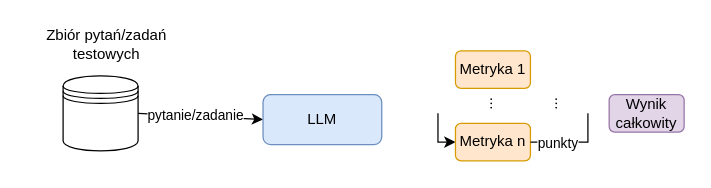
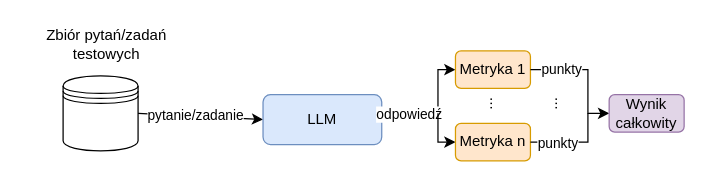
+ <mxCell id="13" value="" style="endArrow=classic;html=1;rounded=0;exitX=1;exitY=0.5;exitDx=0;exitDy=0;entryX=0;entryY=0.5;entryDx=0;entryDy=0;" edge="1" parent="1" source="9" target="15"><mxGeometry width="50" height="50" relative="1" as="geometry"><mxPoint x="440" y="70" as="sourcePoint" /><mxPoint x="480" y="90" as="targetPoint" /><Array as="points"><mxPoint x="430" y="55" /><mxPoint x="470" y="55" /><mxPoint x="470" y="90" /></Array></mxGeometry></mxCell>
+ <mxCell id="14" value="punkty" style="edgeLabel;html=1;align=center;verticalAlign=middle;resizable=0;points=[];" vertex="1" connectable="0" parent="13"><mxGeometry x="-0.462" y="-1" relative="1" as="geometry"><mxPoint x="-2" y="-2" as="offset" /></mxGeometry></mxCell>
+ <mxCell id="7" value="" style="endArrow=classic;html=1;rounded=0;exitX=1;exitY=0.5;exitDx=0;exitDy=0;entryX=0;entryY=0.5;entryDx=0;entryDy=0;" edge="1" parent="1" source="6" target="9"><mxGeometry width="50" height="50" relative="1" as="geometry"><mxPoint x="290" y="80" as="sourcePoint" /><mxPoint x="370" y="50" as="targetPoint" /><Array as="points"><mxPoint x="350" y="90" /><mxPoint x="350" y="55" /></Array></mxGeometry></mxCell>
+ <mxCell id="8" value="odpowiedź" style="edgeLabel;html=1;align=center;verticalAlign=middle;resizable=0;points=[];" vertex="1" connectable="0" parent="7"><mxGeometry x="-0.182" y="-1" relative="1" as="geometry"><mxPoint x="-17" y="-1" as="offset" /></mxGeometry></mxCell>
